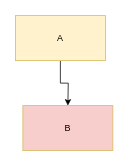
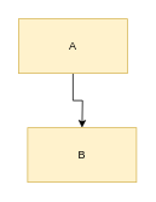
- <mxCell id="4" value="B" style="rounded=0;whiteSpace=wrap;html=1;fillColor=#f8cecc;strokeColor=#d6b656;" vertex="1" parent="1"><mxGeometry x="30" y="140" width="120" height="60" as="geometry" /></mxCell>
+ <mxCell id="4" value="B" style="rounded=0;whiteSpace=wrap;html=1;fillColor=#fff2cc;strokeColor=#d6b656;" vertex="1" parent="1"><mxGeometry x="30" y="140" width="120" height="60" as="geometry" /></mxCell>
